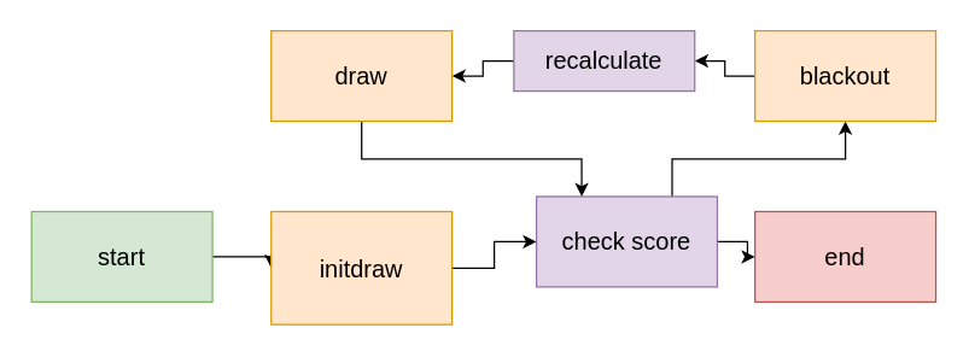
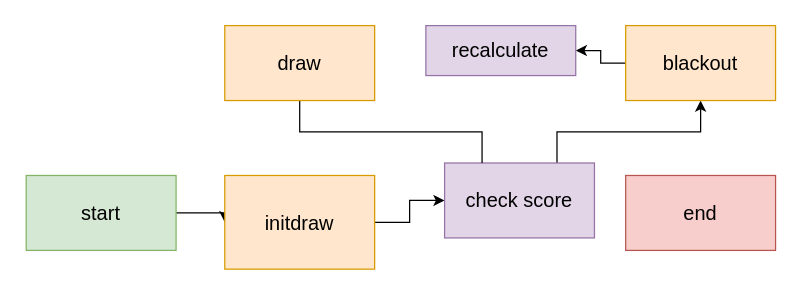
- <mxCell id="11" style="edgeStyle=orthogonalEdgeStyle;rounded=0;orthogonalLoop=1;jettySize=auto;html=1;exitX=0;exitY=0.5;exitDx=0;exitDy=0;fontSize=16;" edge="1" parent="1" source="12" target="14"><mxGeometry relative="1" as="geometry" /></mxCell>
- <mxCell id="13" style="edgeStyle=orthogonalEdgeStyle;rounded=0;orthogonalLoop=1;jettySize=auto;html=1;exitX=0.5;exitY=1;exitDx=0;exitDy=0;entryX=0.25;entryY=0;entryDx=0;entryDy=0;fontSize=16;" edge="1" parent="1" source="14" target="8"><mxGeometry relative="1" as="geometry" /></mxCell>
+ <mxCell id="13" style="edgeStyle=orthogonalEdgeStyle;rounded=0;orthogonalLoop=1;jettySize=auto;html=1;exitX=0.5;exitY=1;exitDx=0;exitDy=0;entryX=0.25;entryY=0;entryDx=0;entryDy=0;fontSize=16;endArrow=none;" edge="1" parent="1" source="14" target="8"><mxGeometry relative="1" as="geometry" /></mxCell>
- <mxCell id="6" value="" style="edgeStyle=orthogonalEdgeStyle;rounded=0;orthogonalLoop=1;jettySize=auto;html=1;fontSize=16;" edge="1" parent="1" source="8" target="15"><mxGeometry relative="1" as="geometry" /></mxCell>
